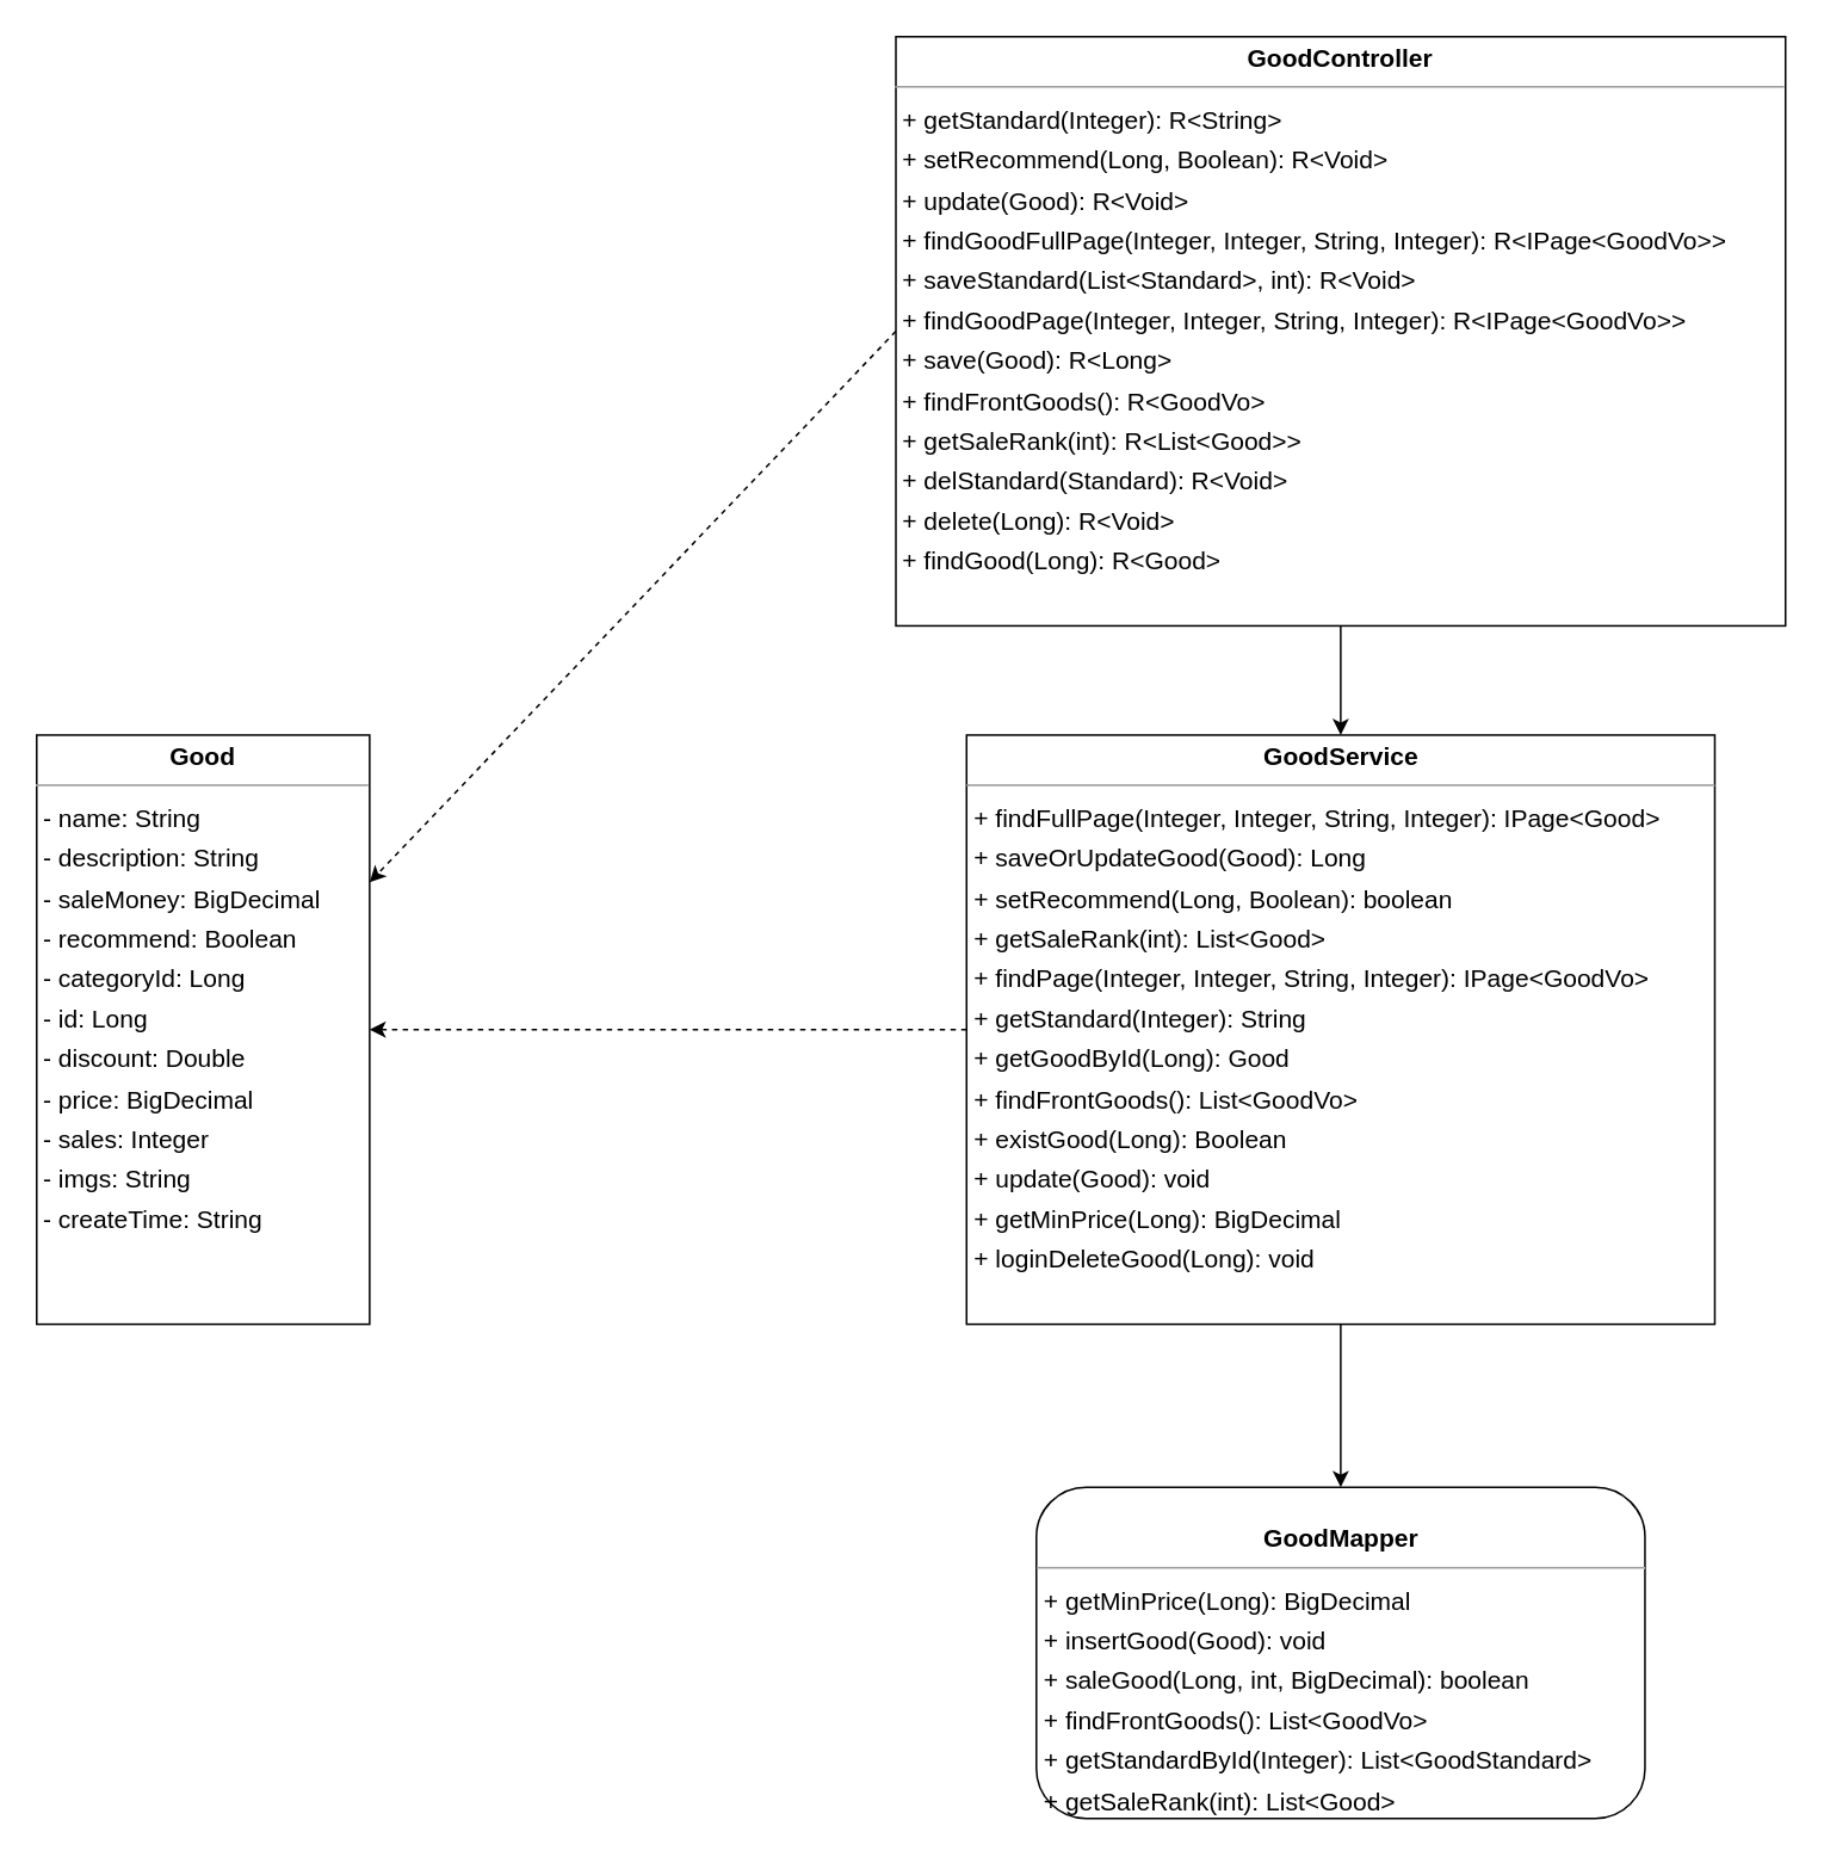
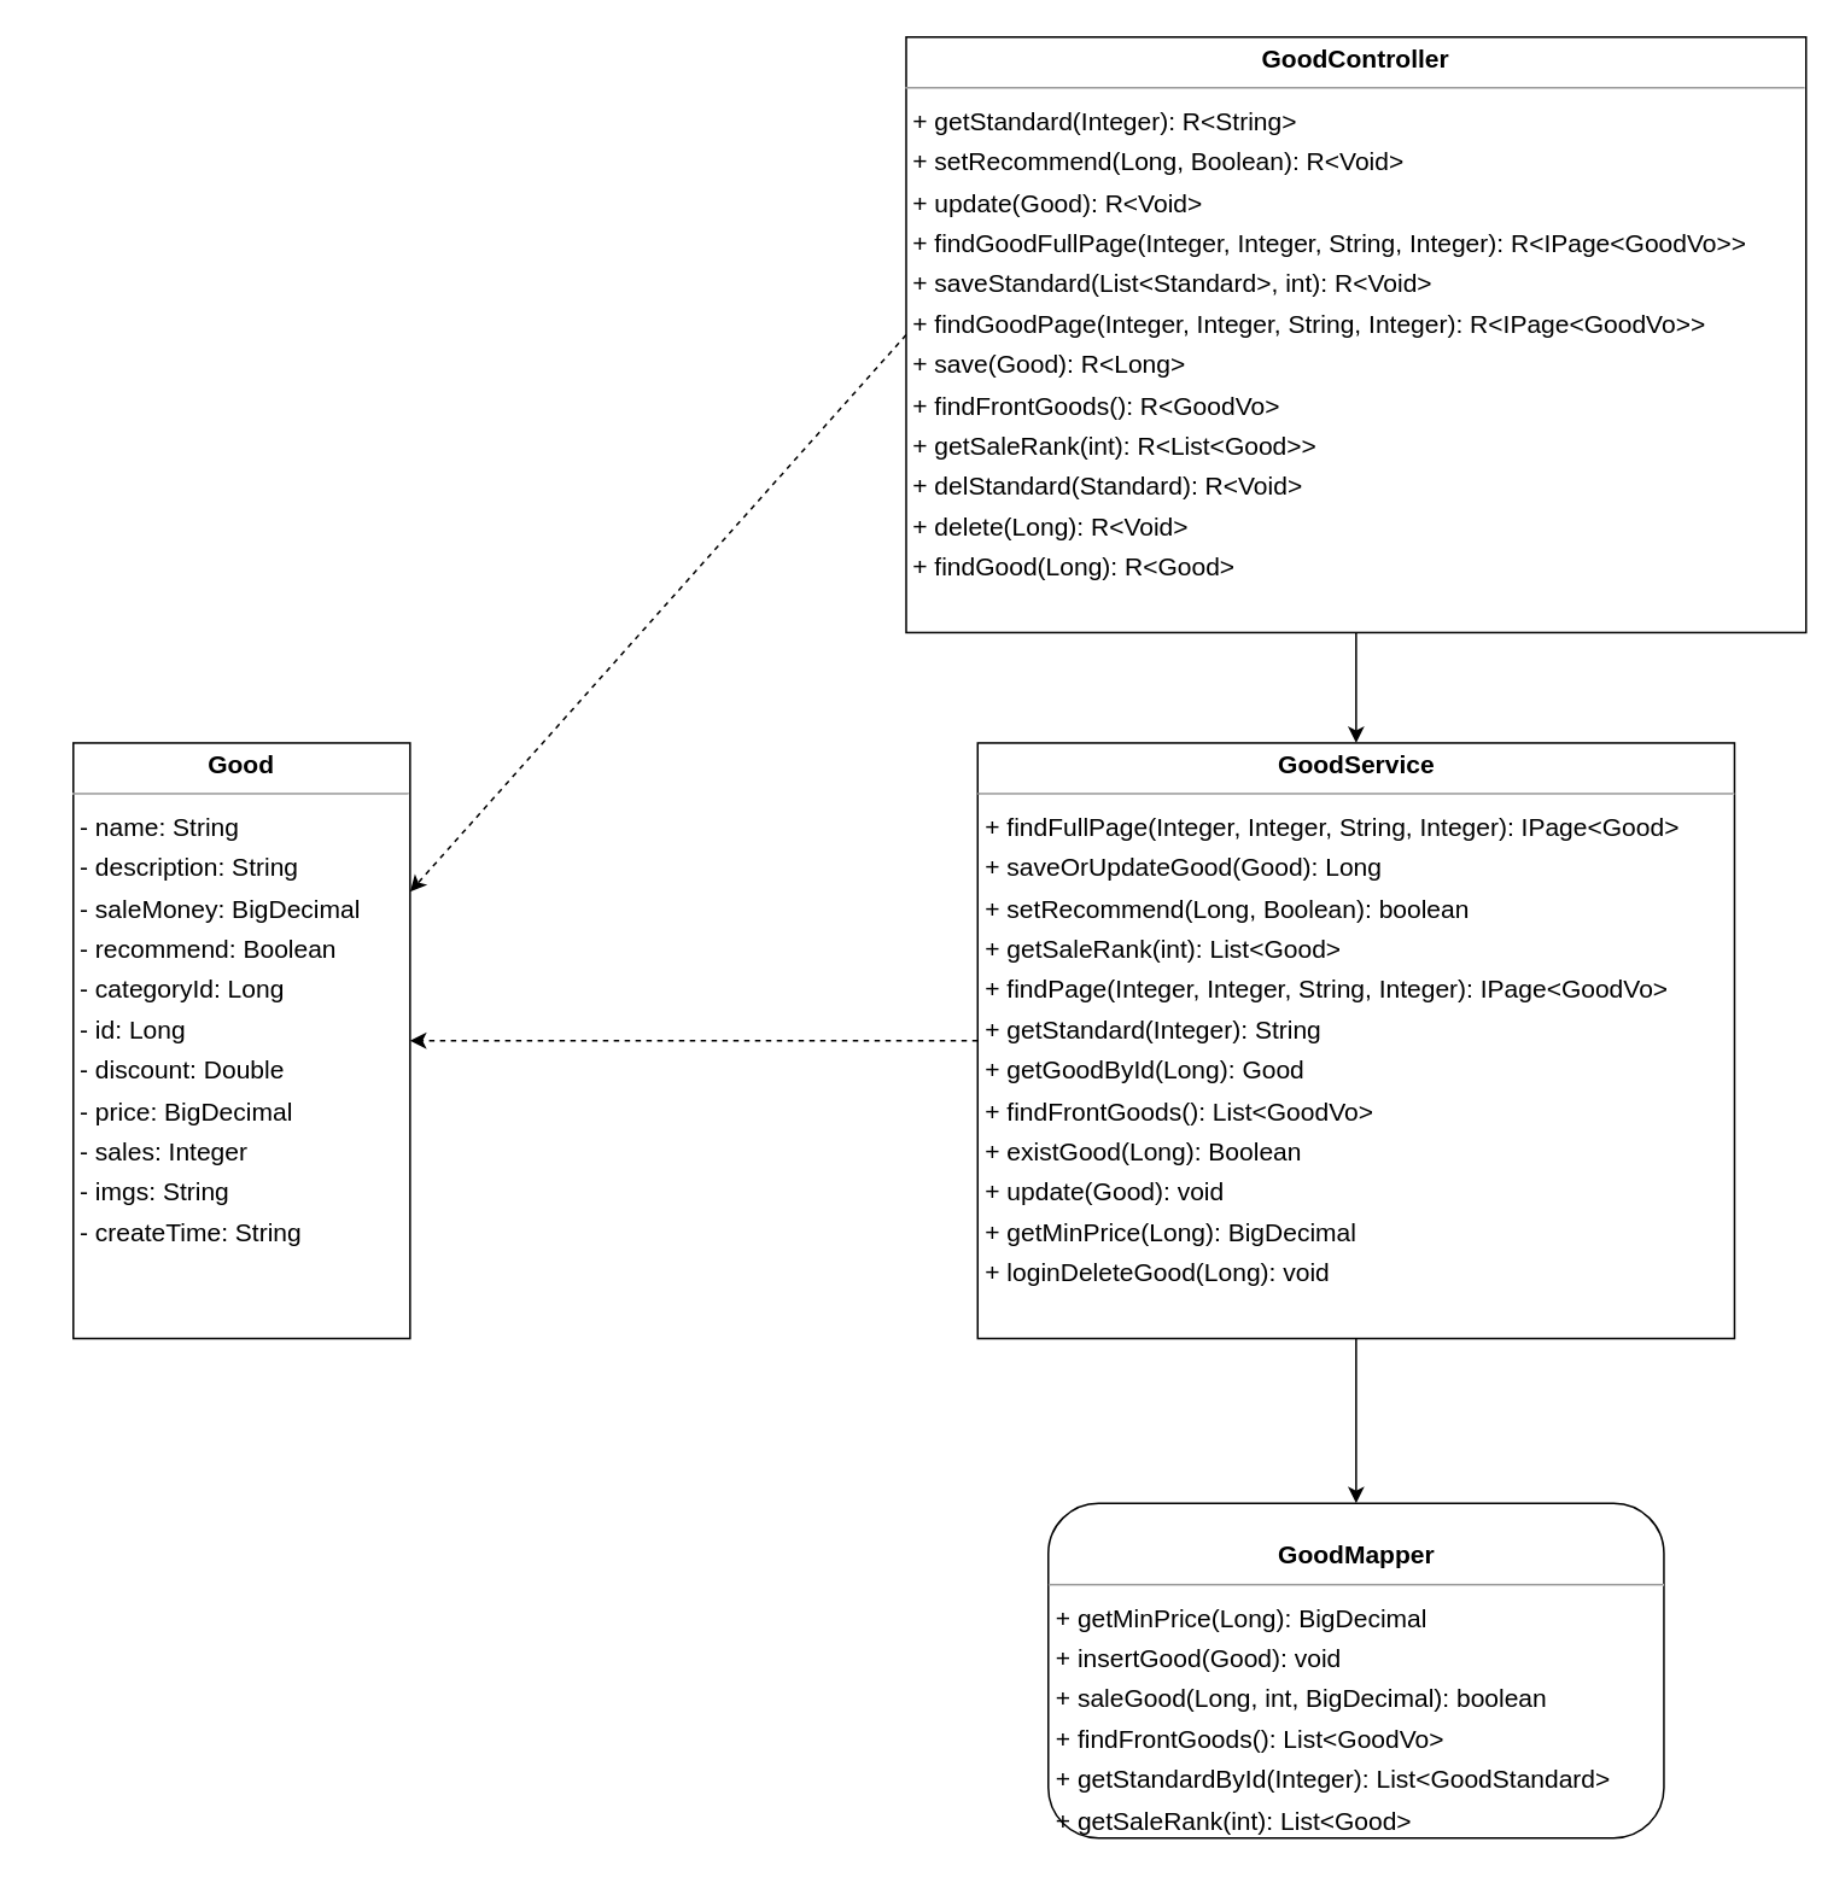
- <mxCell id="5" value="&lt;p style=&quot;margin:0px;margin-top:4px;text-align:center;&quot;&gt;&lt;b&gt;Good&lt;/b&gt;&lt;/p&gt;&lt;hr size=&quot;1&quot;&gt;&lt;p style=&quot;margin:0 0 0 4px;line-height:1.6;&quot;&gt;- name: String&lt;br&gt;- description: String&lt;br&gt;- saleMoney: BigDecimal&lt;br&gt;- recommend: Boolean&lt;br&gt;- categoryId: Long&lt;br&gt;- id: Long&lt;br&gt;- discount: Double&lt;br&gt;- price: BigDecimal&lt;br&gt;- sales: Integer&lt;br&gt;- imgs: String&lt;br&gt;- createTime: String&lt;/p&gt;" style="verticalAlign=top;align=left;overflow=fill;fontSize=14;fontFamily=Helvetica;html=1;rounded=0;shadow=0;comic=0;labelBackgroundColor=none;strokeWidth=1;" parent="1" vertex="1"><mxGeometry x="20" y="410" width="186" height="329" as="geometry" /></mxCell>
+ <mxCell id="5" value="&lt;p style=&quot;margin:0px;margin-top:4px;text-align:center;&quot;&gt;&lt;b&gt;Good&lt;/b&gt;&lt;/p&gt;&lt;hr size=&quot;1&quot;&gt;&lt;p style=&quot;margin:0 0 0 4px;line-height:1.6;&quot;&gt;- name: String&lt;br&gt;- description: String&lt;br&gt;- saleMoney: BigDecimal&lt;br&gt;- recommend: Boolean&lt;br&gt;- categoryId: Long&lt;br&gt;- id: Long&lt;br&gt;- discount: Double&lt;br&gt;- price: BigDecimal&lt;br&gt;- sales: Integer&lt;br&gt;- imgs: String&lt;br&gt;- createTime: String&lt;/p&gt;" style="verticalAlign=top;align=left;overflow=fill;fontSize=14;fontFamily=Helvetica;html=1;rounded=0;shadow=0;comic=0;labelBackgroundColor=none;strokeWidth=1;" parent="1" vertex="1"><mxGeometry x="40" y="410" width="186" height="329" as="geometry" /></mxCell>
